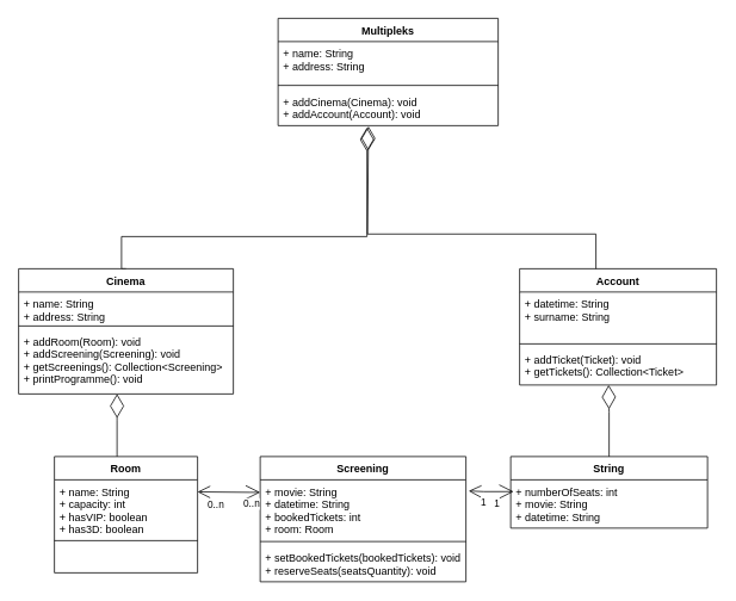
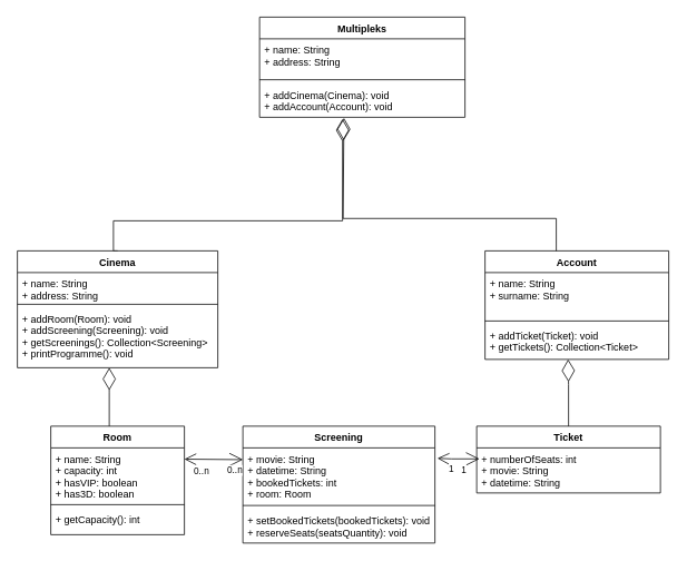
- <mxCell id="13" value="+ datetime: String&#10;+ surname: String" style="text;strokeColor=none;fillColor=none;align=left;verticalAlign=top;spacingLeft=4;spacingRight=4;overflow=hidden;rotatable=0;points=[[0,0.5],[1,0.5]];portConstraint=eastwest;" parent="12" vertex="1"><mxGeometry y="26" width="220" height="54" as="geometry" /></mxCell>
+ <mxCell id="13" value="+ name: String&#10;+ surname: String" style="text;strokeColor=none;fillColor=none;align=left;verticalAlign=top;spacingLeft=4;spacingRight=4;overflow=hidden;rotatable=0;points=[[0,0.5],[1,0.5]];portConstraint=eastwest;" parent="12" vertex="1"><mxGeometry y="26" width="220" height="54" as="geometry" /></mxCell>
- <mxCell id="20" value="String" style="swimlane;fontStyle=1;align=center;verticalAlign=top;childLayout=stackLayout;horizontal=1;startSize=26;horizontalStack=0;resizeParent=1;resizeParentMax=0;resizeLast=0;collapsible=1;marginBottom=0;" parent="1" vertex="1"><mxGeometry x="570" y="510" width="220" height="80" as="geometry" /></mxCell>
+ <mxCell id="20" value="Ticket" style="swimlane;fontStyle=1;align=center;verticalAlign=top;childLayout=stackLayout;horizontal=1;startSize=26;horizontalStack=0;resizeParent=1;resizeParentMax=0;resizeLast=0;collapsible=1;marginBottom=0;" parent="1" vertex="1"><mxGeometry x="570" y="510" width="220" height="80" as="geometry" /></mxCell>
+ <mxCell id="30" value="+ getCapacity(): int" style="text;strokeColor=none;fillColor=none;align=left;verticalAlign=top;spacingLeft=4;spacingRight=4;overflow=hidden;rotatable=0;points=[[0,0.5],[1,0.5]];portConstraint=eastwest;" vertex="1" parent="1"><mxGeometry x="60" y="608" width="160" height="22" as="geometry" /></mxCell>
